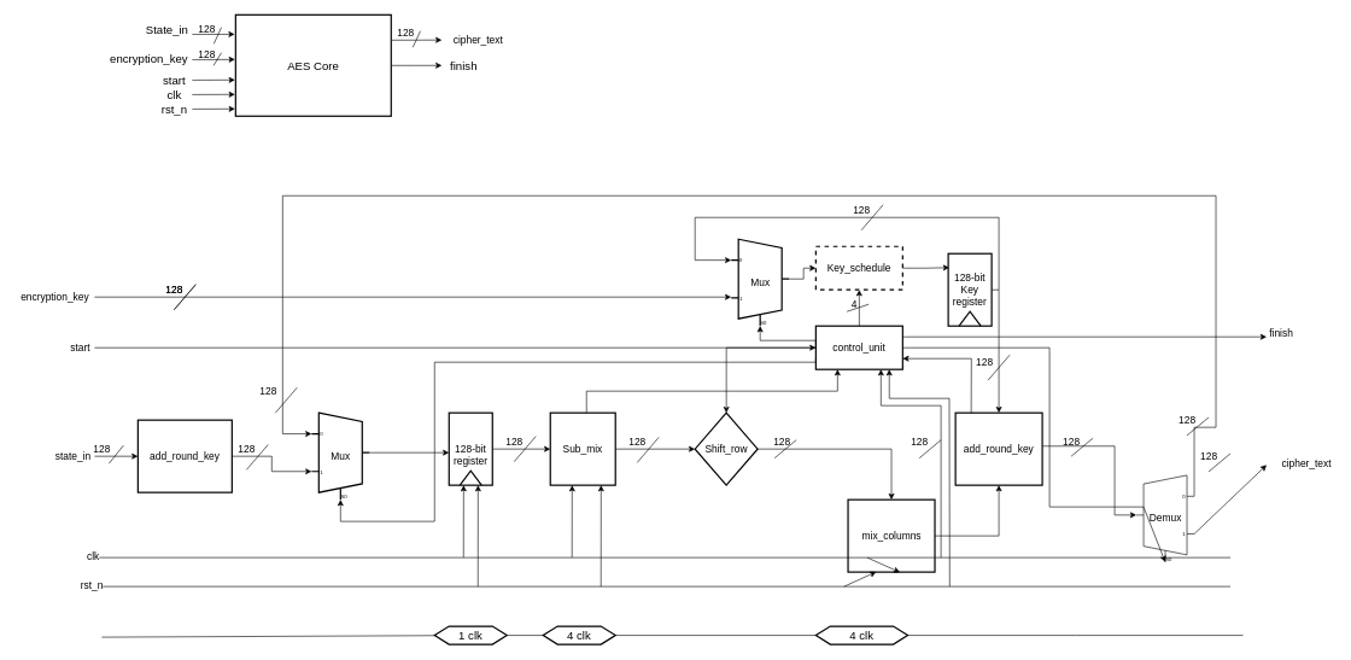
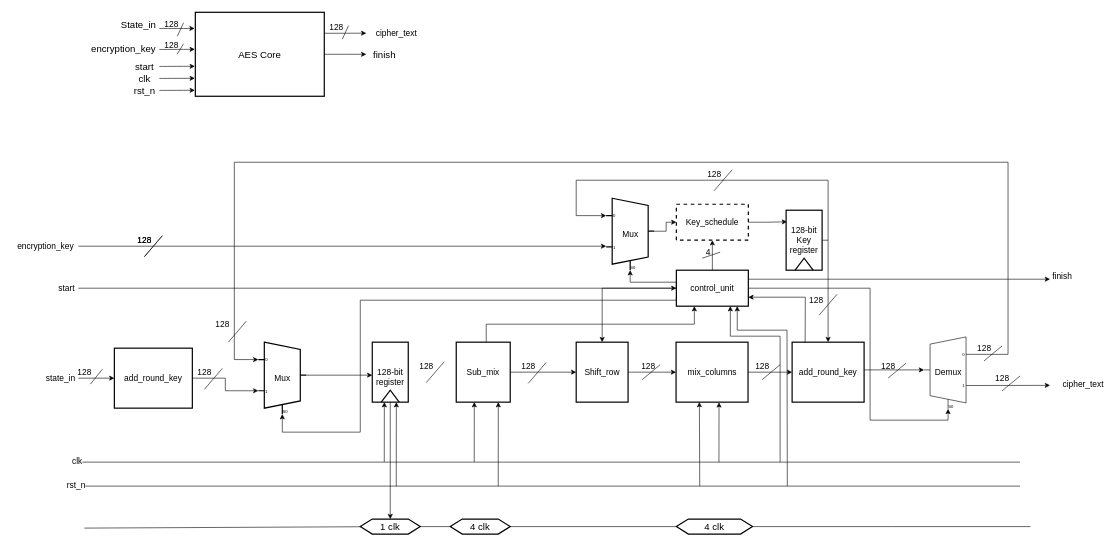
- <mxCell id="35" style="edgeStyle=orthogonalEdgeStyle;rounded=0;orthogonalLoop=1;jettySize=auto;html=1;entryX=0;entryY=0.5;entryDx=0;entryDy=0;fontSize=14;strokeWidth=1;" parent="1" source="36" target="4" edge="1"><mxGeometry relative="1" as="geometry" /></mxCell>
+ <mxCell id="35" style="edgeStyle=orthogonalEdgeStyle;rounded=0;orthogonalLoop=1;jettySize=auto;html=1;fontSize=14;strokeWidth=1;" parent="1" source="36" target="82" edge="1"><mxGeometry relative="1" as="geometry" /></mxCell>
- <mxCell id="6" value="&lt;font style=&quot;font-size: 14px&quot;&gt;Shift_row&lt;/font&gt;" style="rhombus;whiteSpace=wrap;html=1;strokeWidth=2;" parent="1" vertex="1"><mxGeometry x="960" y="570" width="86.5" height="100" as="geometry" /></mxCell>
+ <mxCell id="6" value="&lt;font style=&quot;font-size: 14px&quot;&gt;Shift_row&lt;/font&gt;" style="whiteSpace=wrap;html=1;rounded=0;strokeWidth=2;" parent="1" vertex="1"><mxGeometry x="960" y="570" width="86.5" height="100" as="geometry" /></mxCell>
- <mxCell id="69" value="Demux" style="shadow=0;dashed=0;align=center;html=1;strokeWidth=1;shape=mxgraph.electrical.abstract.mux2;operation=demux;fontSize=14;" parent="1" vertex="1"><mxGeometry x="1570" y="656.25" width="80" height="120" as="geometry" /></mxCell>
+ <mxCell id="69" value="Demux" style="shadow=0;dashed=0;align=center;html=1;strokeWidth=1;shape=mxgraph.electrical.abstract.mux2;operation=demux;fontSize=14;" parent="1" vertex="1"><mxGeometry x="1540" y="561.25" width="80" height="120" as="geometry" /></mxCell>
- <mxCell id="8" value="&lt;font style=&quot;font-size: 14px&quot;&gt;mix_columns&lt;/font&gt;" style="whiteSpace=wrap;html=1;rounded=0;strokeWidth=2;" parent="1" vertex="1"><mxGeometry x="1171.5" y="690" width="120" height="100" as="geometry" /></mxCell>
+ <mxCell id="8" value="&lt;font style=&quot;font-size: 14px&quot;&gt;mix_columns&lt;/font&gt;" style="whiteSpace=wrap;html=1;rounded=0;strokeWidth=2;" parent="1" vertex="1"><mxGeometry x="1126.5" y="570" width="120" height="100" as="geometry" /></mxCell>
